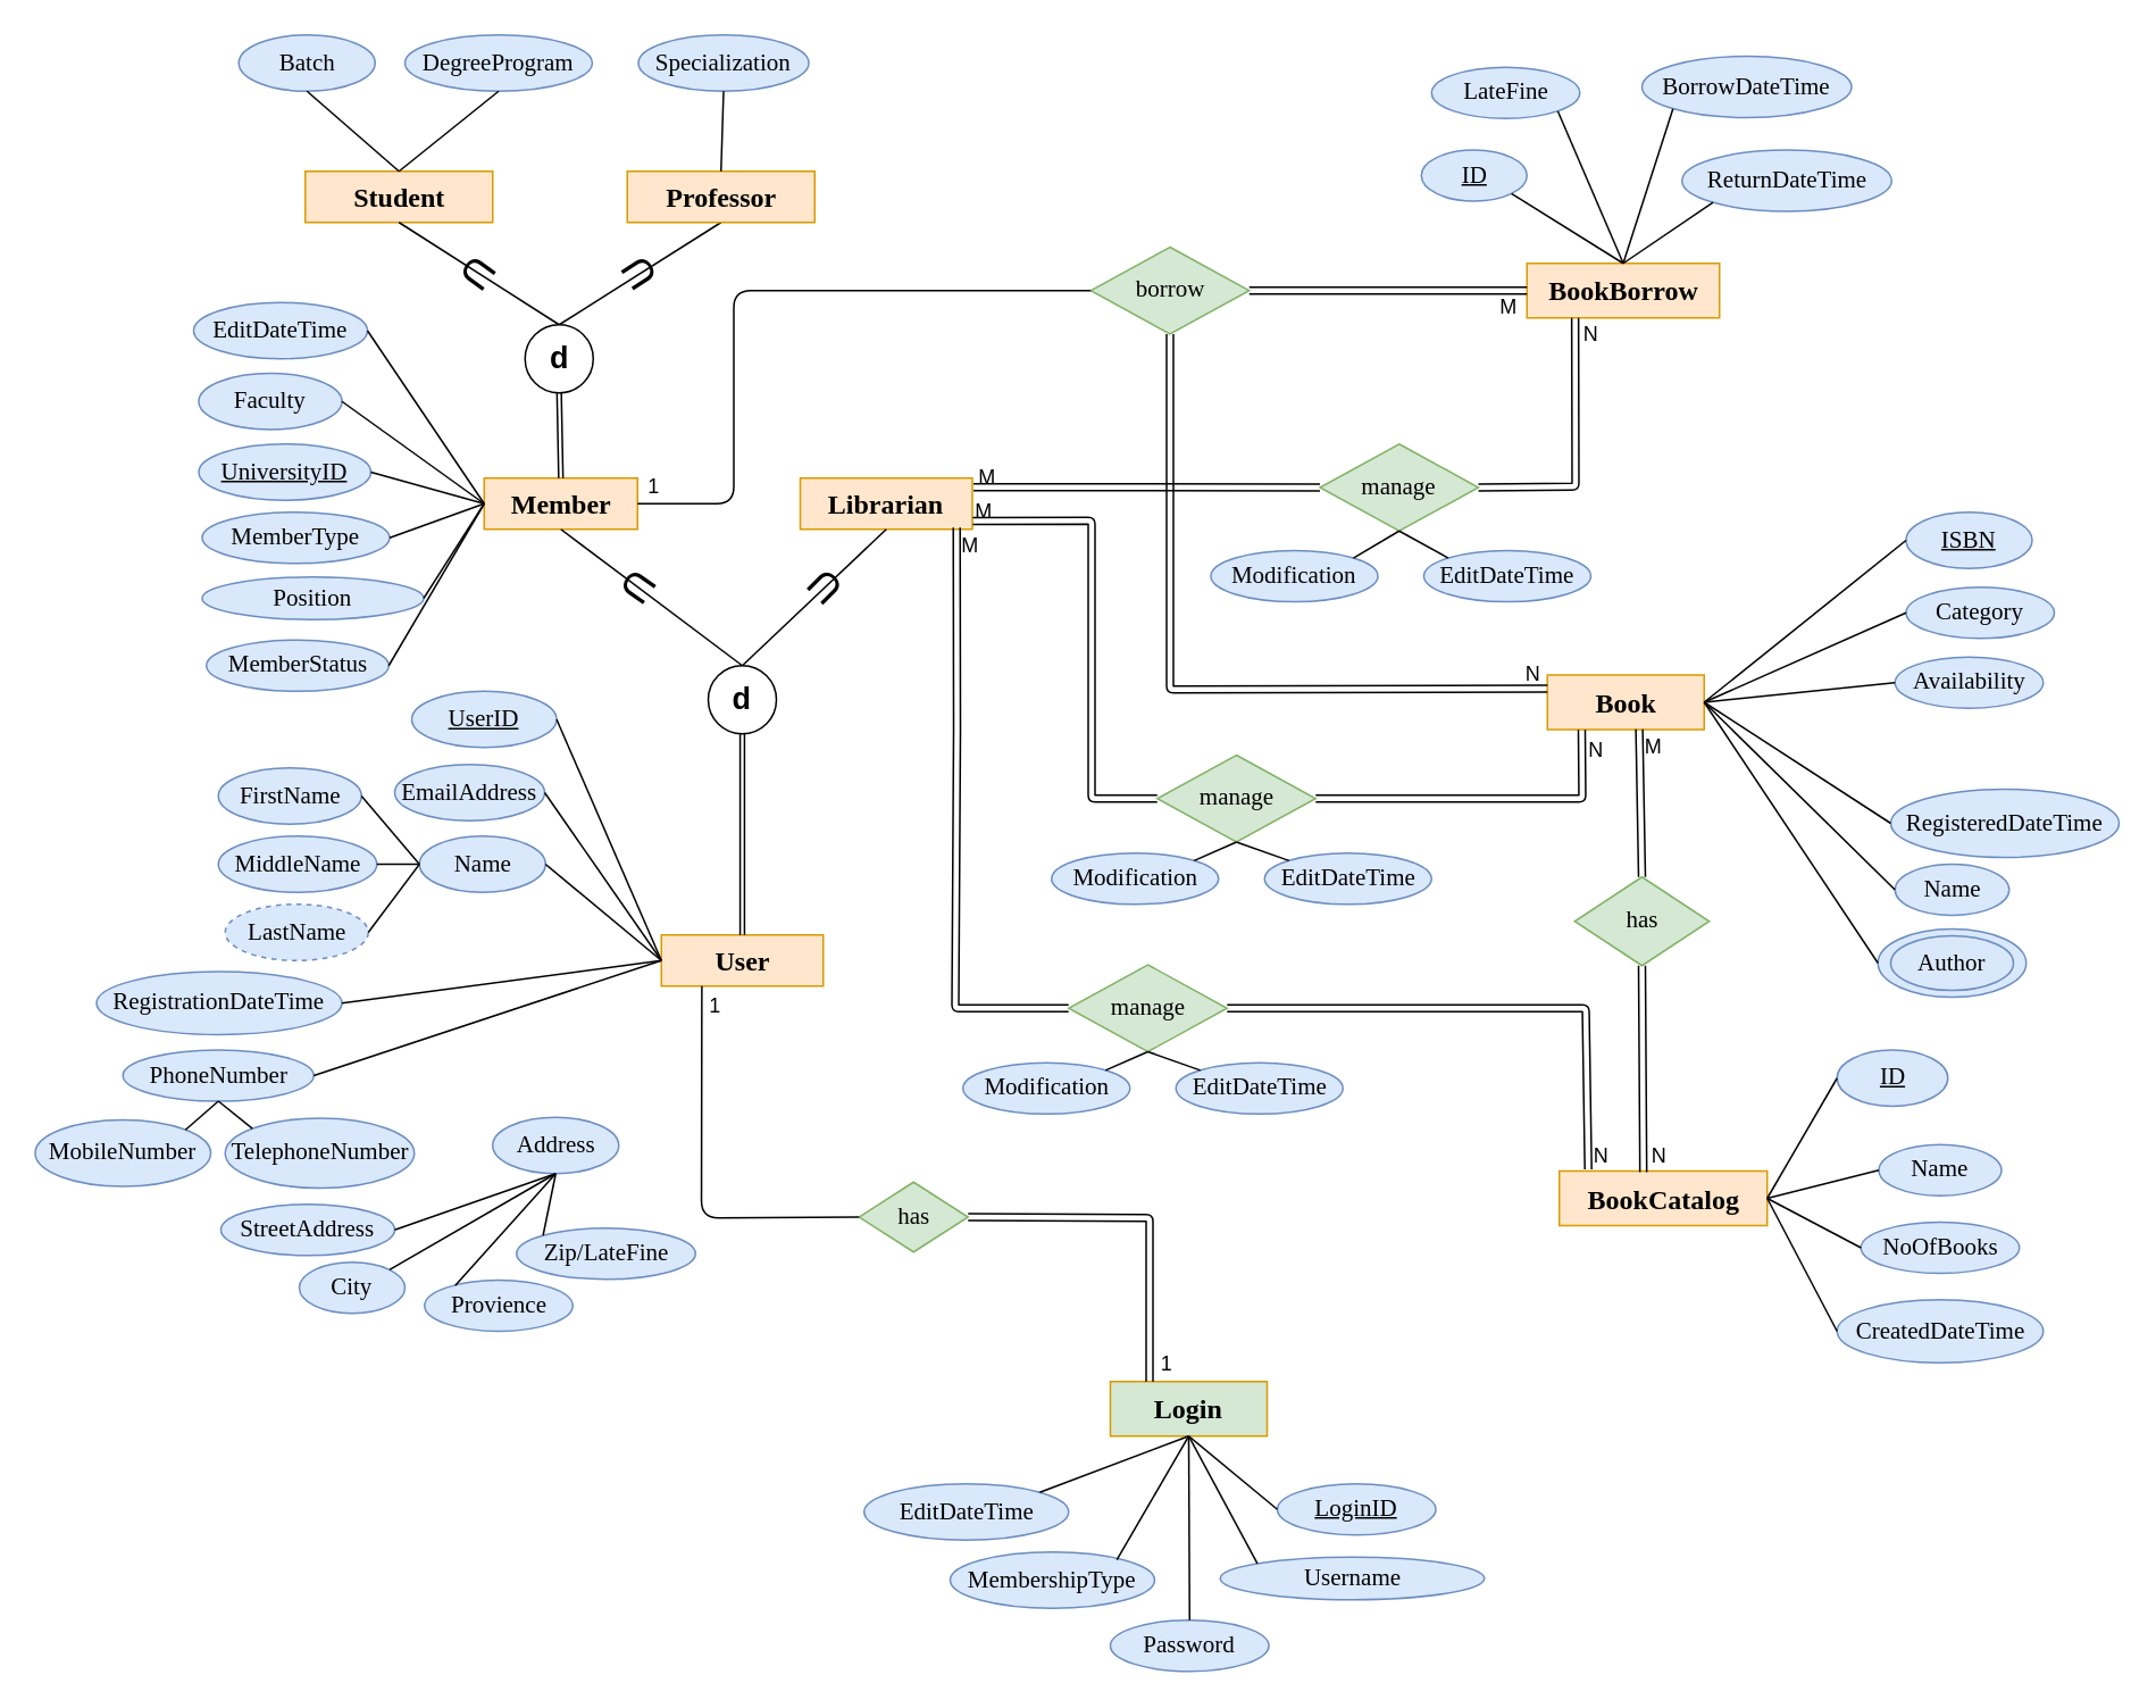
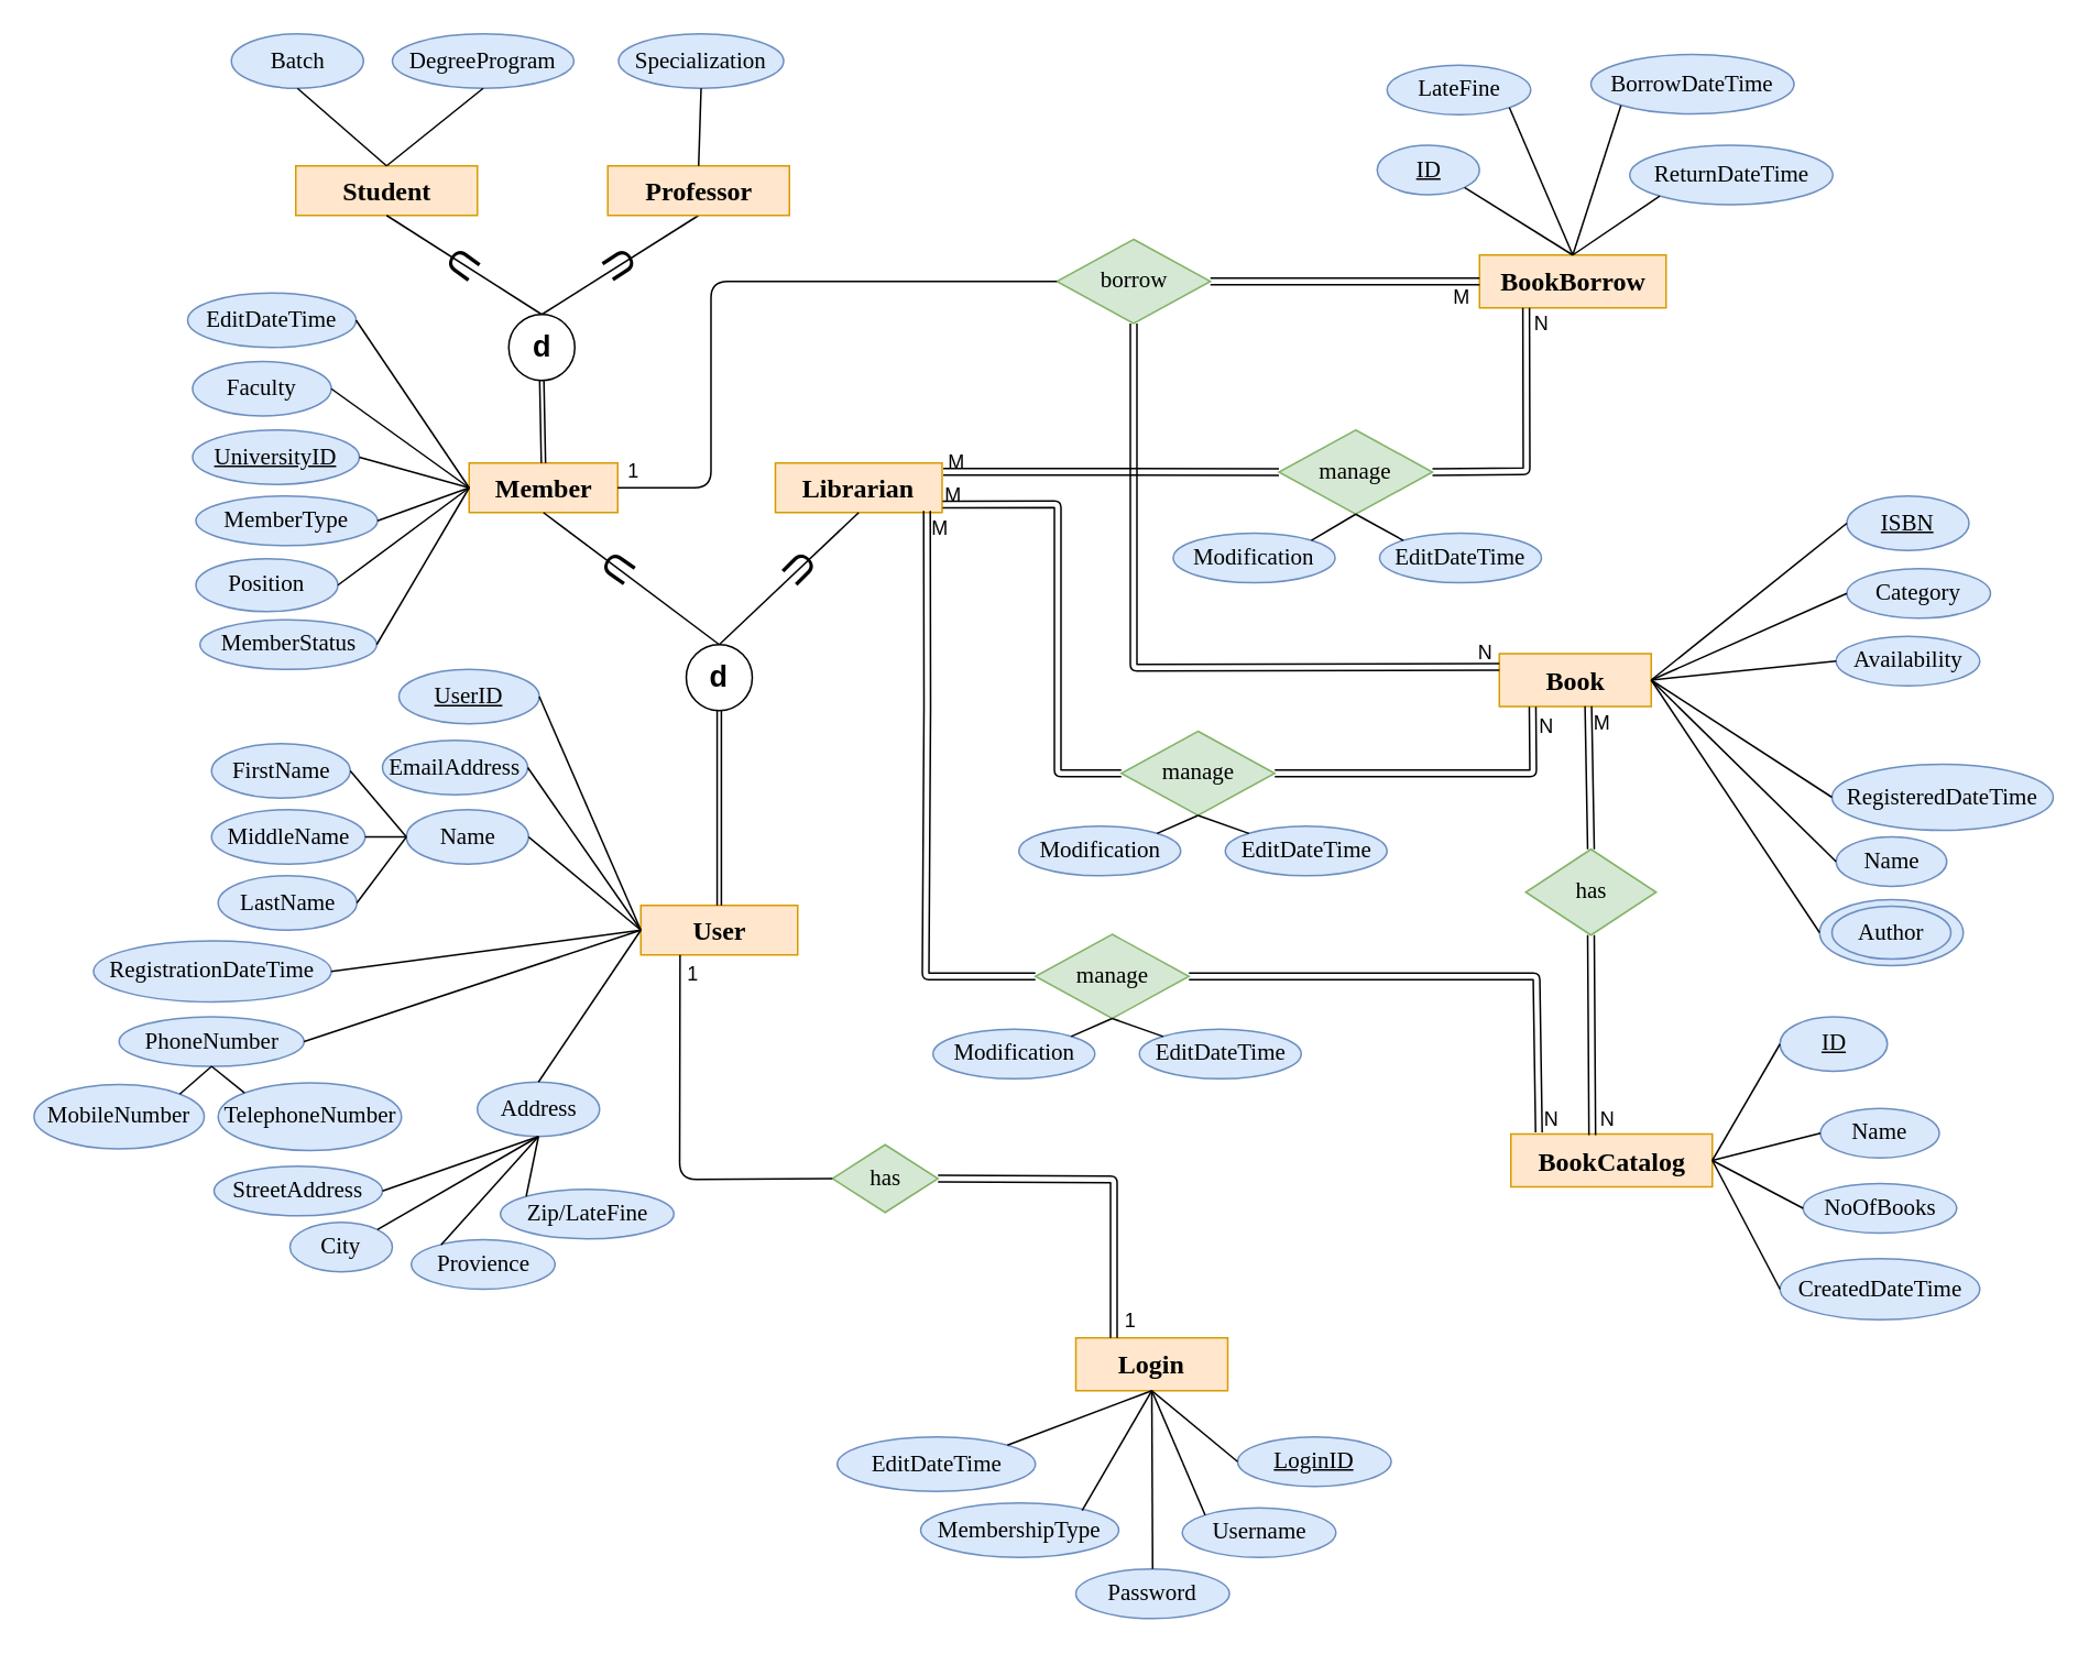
- <mxCell id="52" value="Position" style="ellipse;whiteSpace=wrap;html=1;fontFamily=Times New Roman;fontSize=14;fillColor=#dae8fc;strokeColor=#6c8ebf;" parent="1" vertex="1"><mxGeometry x="118" y="338" width="130" height="25" as="geometry" /></mxCell>
+ <mxCell id="52" value="Position" style="ellipse;whiteSpace=wrap;html=1;fontFamily=Times New Roman;fontSize=14;fillColor=#dae8fc;strokeColor=#6c8ebf;" parent="1" vertex="1"><mxGeometry x="118" y="338" width="86" height="32" as="geometry" /></mxCell>
- <mxCell id="29" value="LastName" style="ellipse;whiteSpace=wrap;html=1;fontFamily=Times New Roman;fontSize=14;fillColor=#dae8fc;strokeColor=#6c8ebf;dashed=1;" parent="1" vertex="1"><mxGeometry x="131.5" y="530" width="84" height="33" as="geometry" /></mxCell>
+ <mxCell id="29" value="LastName" style="ellipse;whiteSpace=wrap;html=1;fontFamily=Times New Roman;fontSize=14;fillColor=#dae8fc;strokeColor=#6c8ebf;" parent="1" vertex="1"><mxGeometry x="131.5" y="530" width="84" height="33" as="geometry" /></mxCell>
+ <mxCell id="62" value="" style="endArrow=none;html=1;entryX=0.5;entryY=0;entryDx=0;entryDy=0;exitX=0;exitY=0.5;exitDx=0;exitDy=0;" parent="1" source="2" target="31" edge="1"><mxGeometry width="50" height="50" relative="1" as="geometry"><mxPoint x="385" y="589.5" as="sourcePoint" /><mxPoint x="160.5" y="614.5" as="targetPoint" /></mxGeometry></mxCell>
- <mxCell id="69" value="Login" style="rounded=0;whiteSpace=wrap;html=1;fontFamily=Times New Roman;fontSize=16;fillColor=#d5e8d4;strokeColor=#d79b00;fontStyle=1;" parent="1" vertex="1"><mxGeometry x="651" y="810" width="92" height="32" as="geometry" /></mxCell>
+ <mxCell id="69" value="Login" style="rounded=0;whiteSpace=wrap;html=1;fontFamily=Times New Roman;fontSize=16;fillColor=#ffe6cc;strokeColor=#d79b00;fontStyle=1" parent="1" vertex="1"><mxGeometry x="651" y="810" width="92" height="32" as="geometry" /></mxCell>
- <mxCell id="91" value="Username" style="ellipse;whiteSpace=wrap;html=1;fontFamily=Times New Roman;fontSize=14;fillColor=#dae8fc;strokeColor=#6c8ebf;" parent="1" vertex="1"><mxGeometry x="715.5" y="913" width="155" height="25" as="geometry" /></mxCell>
+ <mxCell id="91" value="Username" style="ellipse;whiteSpace=wrap;html=1;fontFamily=Times New Roman;fontSize=14;fillColor=#dae8fc;strokeColor=#6c8ebf;" parent="1" vertex="1"><mxGeometry x="715.5" y="913" width="93" height="30" as="geometry" /></mxCell>
